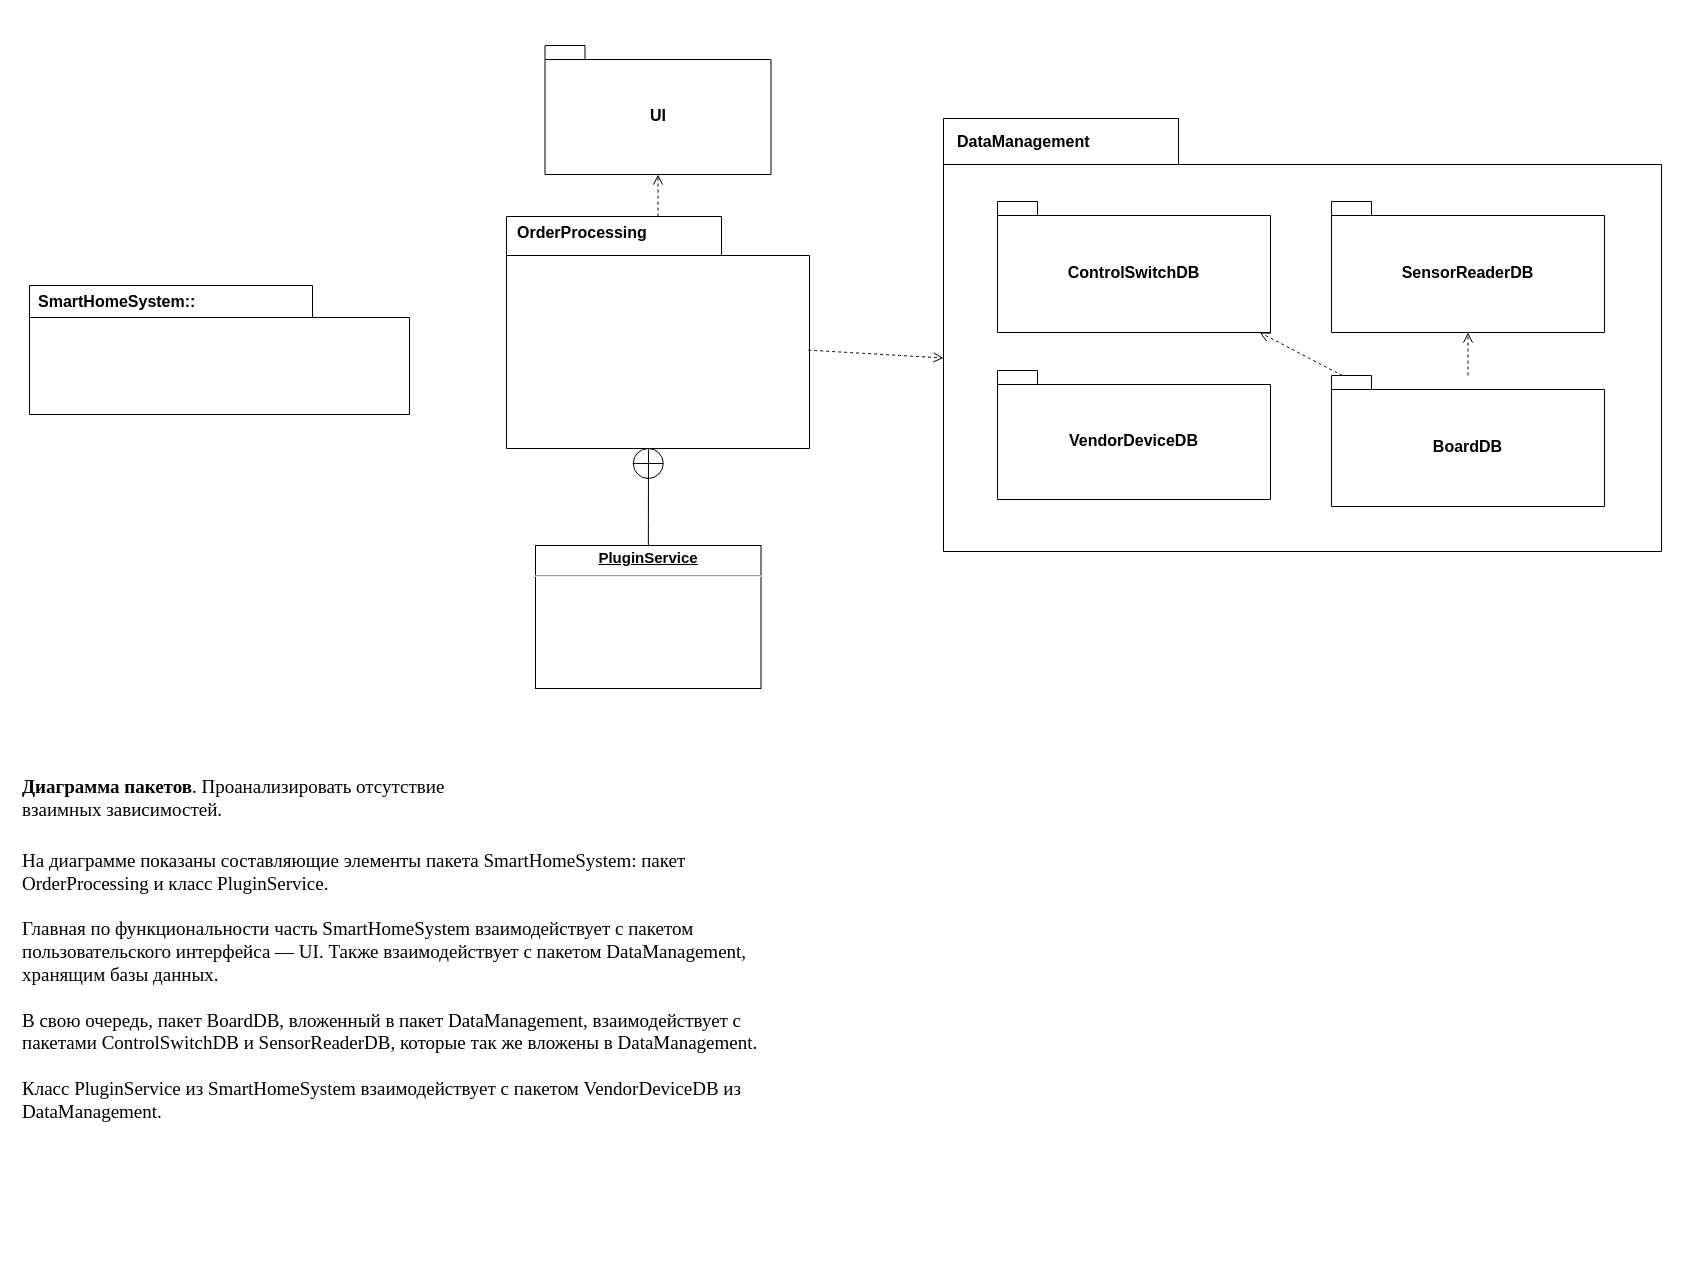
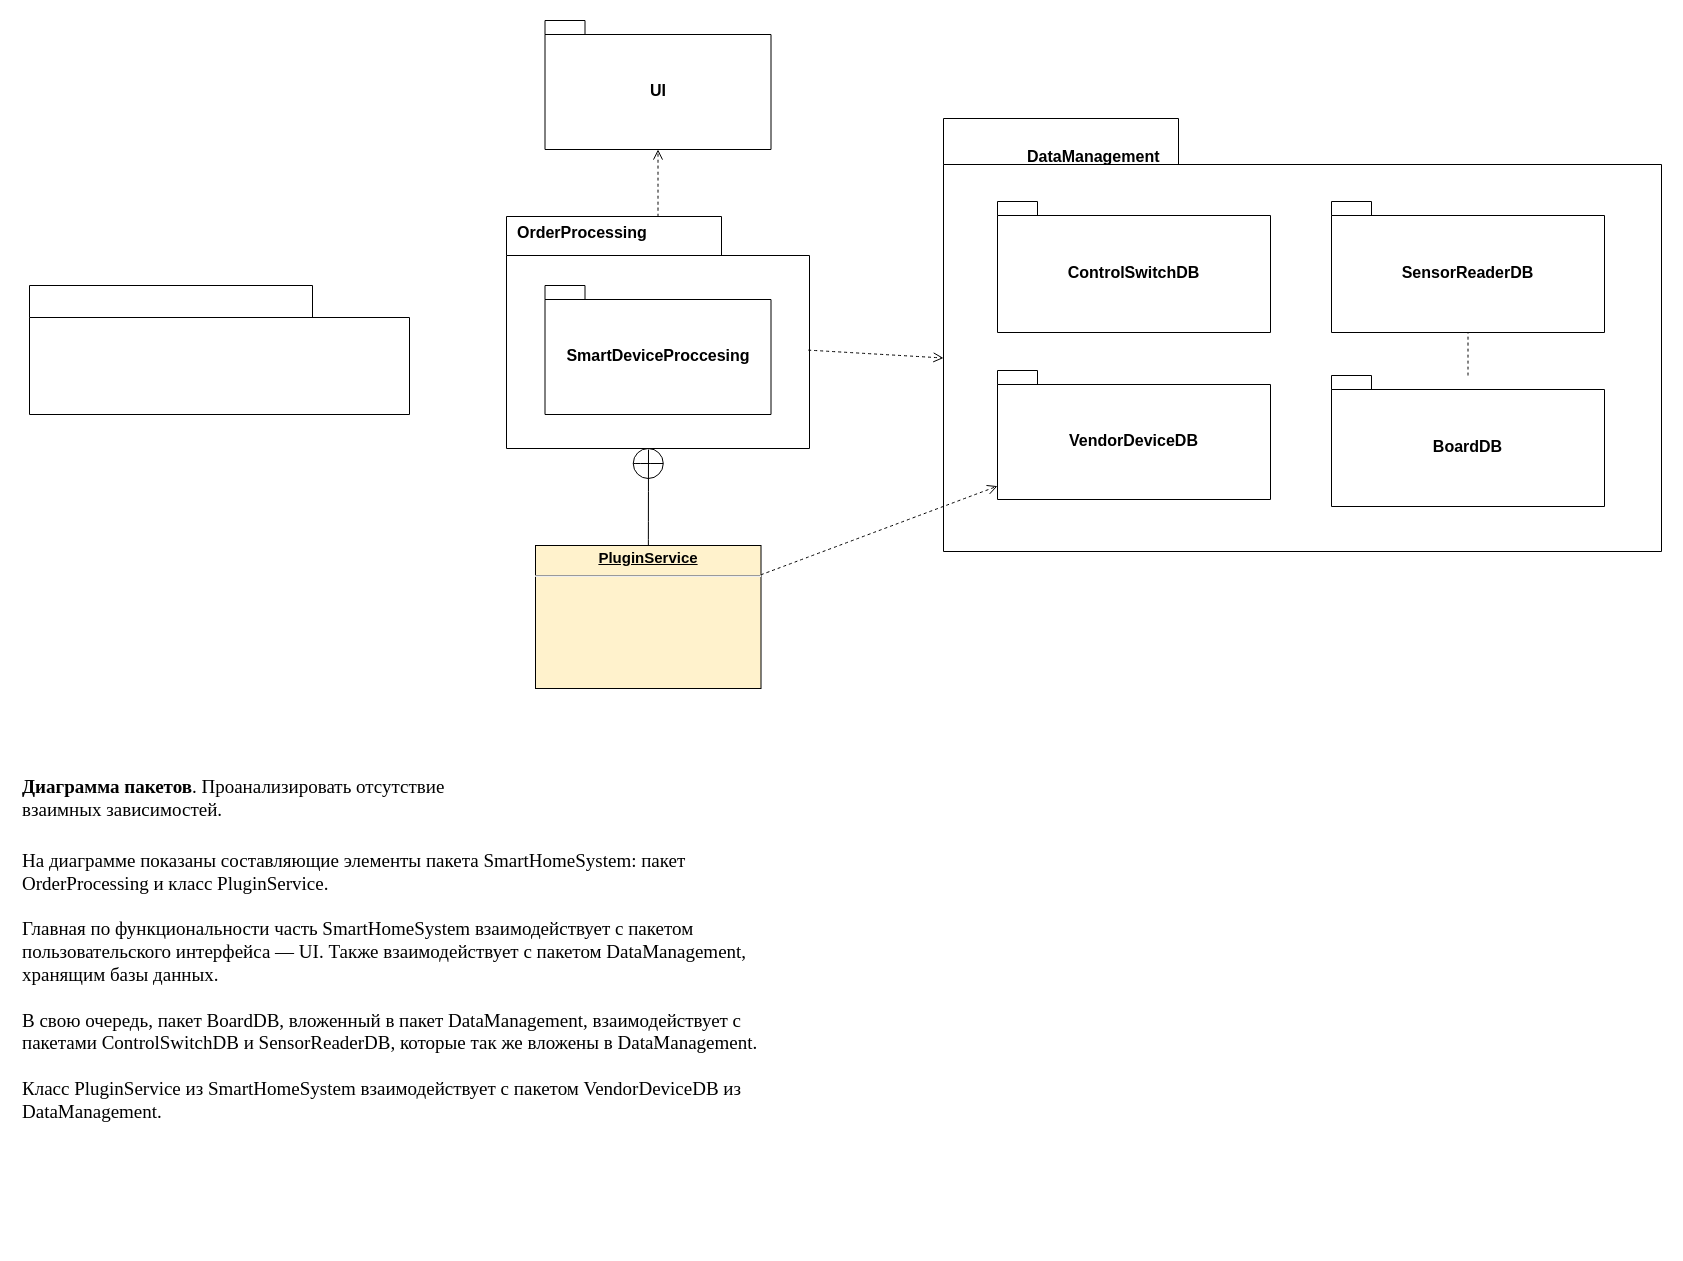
- <mxCell id="5" value="UI" style="shape=folder;fontStyle=1;spacingTop=10;tabWidth=40;tabHeight=14;tabPosition=left;html=1;whiteSpace=wrap;fontSize=16;" parent="1" vertex="1"><mxGeometry x="544.5" y="45" width="226" height="129" as="geometry" /></mxCell>
+ <mxCell id="5" value="UI" style="shape=folder;fontStyle=1;spacingTop=10;tabWidth=40;tabHeight=14;tabPosition=left;html=1;whiteSpace=wrap;fontSize=16;" parent="1" vertex="1"><mxGeometry x="544.5" y="20" width="226" height="129" as="geometry" /></mxCell>
- <mxCell id="12" value="DataManagement" style="text;strokeColor=none;fillColor=none;html=1;align=left;verticalAlign=top;whiteSpace=wrap;rounded=0;fontSize=16;fontStyle=1" parent="1" vertex="1"><mxGeometry x="955" y="125" width="271" height="30" as="geometry" /></mxCell>
+ <mxCell id="12" value="DataManagement" style="text;strokeColor=none;fillColor=none;html=1;align=left;verticalAlign=top;whiteSpace=wrap;rounded=0;fontSize=16;fontStyle=1" parent="1" vertex="1"><mxGeometry x="1025" y="140" width="271" height="30" as="geometry" /></mxCell>
- <mxCell id="23" value="SmartHomeSystem::" style="text;strokeColor=none;fillColor=none;html=1;align=left;verticalAlign=top;whiteSpace=wrap;rounded=0;fontSize=16;fontStyle=1" vertex="1" parent="1"><mxGeometry x="36" y="285" width="273" height="30" as="geometry" /></mxCell>
- <mxCell id="10" style="edgeStyle=none;curved=1;rounded=0;orthogonalLoop=1;jettySize=auto;html=1;fontSize=12;startSize=8;endSize=8;dashed=1;endArrow=open;endFill=0;" parent="1" source="11" target="8" edge="1"><mxGeometry relative="1" as="geometry" /></mxCell>
+ <mxCell id="10" style="edgeStyle=none;curved=1;rounded=0;orthogonalLoop=1;jettySize=auto;html=1;fontSize=12;startSize=8;endSize=8;dashed=1;endArrow=none;endFill=0;" parent="1" source="11" target="8" edge="1"><mxGeometry relative="1" as="geometry" /></mxCell>
+ <mxCell id="16" value="SmartDeviceProccesing" style="shape=folder;fontStyle=1;spacingTop=10;tabWidth=40;tabHeight=14;tabPosition=left;html=1;whiteSpace=wrap;fontSize=16;" parent="1" vertex="1"><mxGeometry x="544.5" y="285" width="226" height="129" as="geometry" /></mxCell>
- <mxCell id="9" value="" style="edgeStyle=none;curved=1;rounded=0;orthogonalLoop=1;jettySize=auto;html=1;fontSize=12;startSize=8;endSize=8;dashed=1;endArrow=open;endFill=0;" parent="1" source="11" target="7" edge="1"><mxGeometry relative="1" as="geometry" /></mxCell>
+ <mxCell id="18" style="edgeStyle=none;curved=1;rounded=0;orthogonalLoop=1;jettySize=auto;html=1;fontSize=12;startSize=8;endSize=8;dashed=1;endArrow=open;endFill=0;" parent="1" source="19" target="17" edge="1"><mxGeometry relative="1" as="geometry" /></mxCell>
- <mxCell id="19" value="&lt;p style=&quot;margin: 4px 0px 0px; text-align: center; text-decoration: underline; font-size: 15px;&quot;&gt;&lt;b style=&quot;&quot;&gt;&lt;font style=&quot;font-size: 15px;&quot;&gt;PluginService&lt;/font&gt;&lt;/b&gt;&lt;/p&gt;&lt;hr style=&quot;font-size: 15px;&quot;&gt;&lt;p style=&quot;margin: 0px 0px 0px 8px; font-size: 15px;&quot;&gt;&lt;br&gt;&lt;/p&gt;" style="verticalAlign=top;align=left;overflow=fill;fontSize=12;fontFamily=Helvetica;html=1;whiteSpace=wrap;" parent="1" vertex="1"><mxGeometry x="535" y="545" width="225.5" height="143" as="geometry" /></mxCell>
+ <mxCell id="19" value="&lt;p style=&quot;margin: 4px 0px 0px; text-align: center; text-decoration: underline; font-size: 15px;&quot;&gt;&lt;b style=&quot;&quot;&gt;&lt;font style=&quot;font-size: 15px;&quot;&gt;PluginService&lt;/font&gt;&lt;/b&gt;&lt;/p&gt;&lt;hr style=&quot;font-size: 15px;&quot;&gt;&lt;p style=&quot;margin: 0px 0px 0px 8px; font-size: 15px;&quot;&gt;&lt;br&gt;&lt;/p&gt;" style="verticalAlign=top;align=left;overflow=fill;fontSize=12;fontFamily=Helvetica;html=1;whiteSpace=wrap;fillColor=#fff2cc;" parent="1" vertex="1"><mxGeometry x="535" y="545" width="225.5" height="143" as="geometry" /></mxCell>
